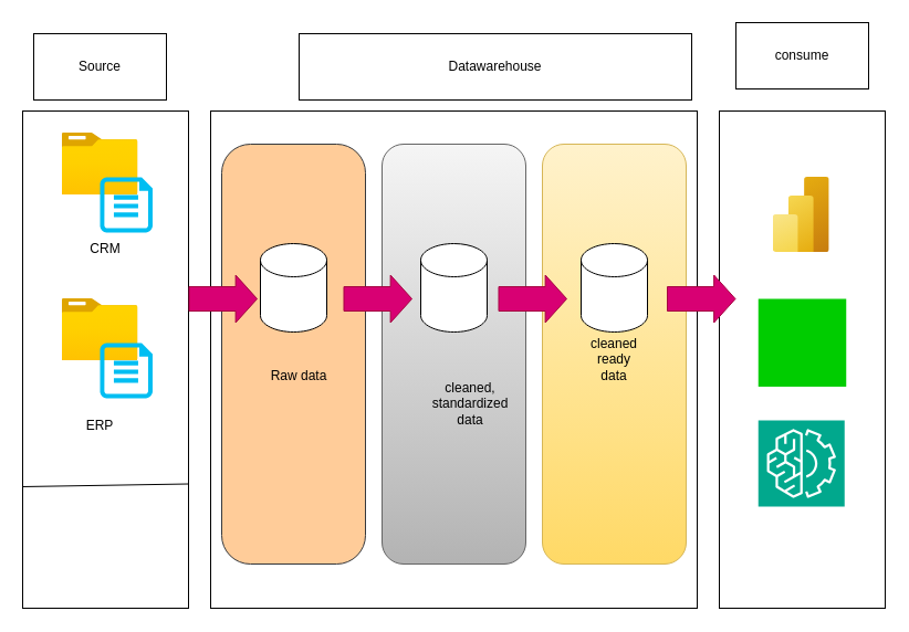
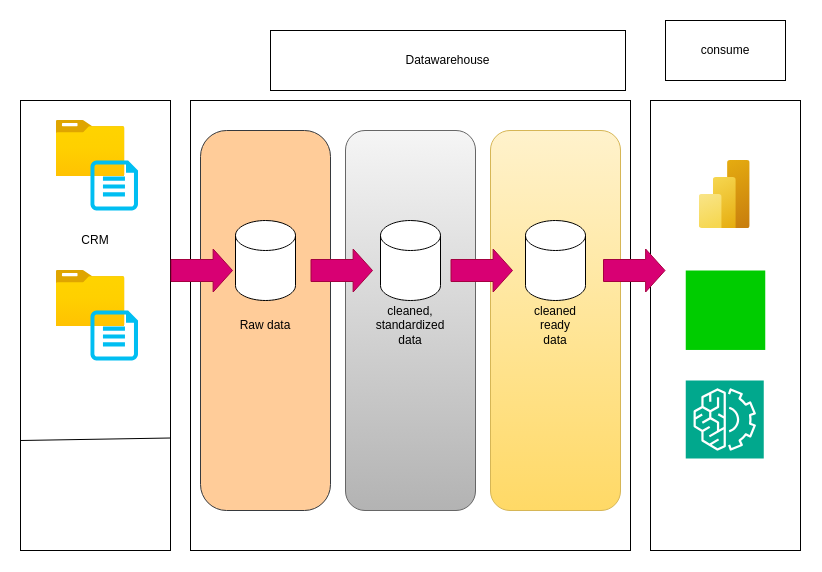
- <mxCell id="3" value="Source" style="rounded=0;whiteSpace=wrap;html=1;" vertex="1" parent="1"><mxGeometry x="30" y="30" width="120" height="60" as="geometry" /></mxCell>
- <mxCell id="12" value="CRM" style="text;strokeColor=none;align=center;fillColor=none;html=1;verticalAlign=middle;whiteSpace=wrap;rounded=0;" vertex="1" parent="1"><mxGeometry x="64.5" y="210" width="60" height="30" as="geometry" /></mxCell>
+ <mxCell id="12" value="CRM" style="text;strokeColor=none;align=center;fillColor=none;html=1;verticalAlign=middle;whiteSpace=wrap;rounded=0;" vertex="1" parent="1"><mxGeometry x="64.5" y="225" width="60" height="30" as="geometry" /></mxCell>
- <mxCell id="24" value="&lt;font style=&quot;color: rgb(0, 0, 0);&quot;&gt;Raw data&lt;/font&gt;" style="text;strokeColor=none;align=center;fillColor=none;html=1;verticalAlign=middle;whiteSpace=wrap;rounded=0;" vertex="1" parent="1"><mxGeometry x="240" y="325" width="60" height="30" as="geometry" /></mxCell>
+ <mxCell id="24" value="&lt;font style=&quot;color: rgb(0, 0, 0);&quot;&gt;Raw data&lt;/font&gt;" style="text;strokeColor=none;align=center;fillColor=none;html=1;verticalAlign=middle;whiteSpace=wrap;rounded=0;" vertex="1" parent="1"><mxGeometry x="235" y="310" width="60" height="30" as="geometry" /></mxCell>
- <mxCell id="25" value="&lt;font style=&quot;color: rgb(0, 0, 0);&quot;&gt;cleaned, standardized&lt;/font&gt;&lt;div&gt;&lt;font style=&quot;color: rgb(0, 0, 0);&quot;&gt;data&lt;/font&gt;&lt;/div&gt;" style="text;strokeColor=none;align=center;fillColor=none;html=1;verticalAlign=middle;whiteSpace=wrap;rounded=0;" vertex="1" parent="1"><mxGeometry x="395" y="350" width="60" height="30" as="geometry" /></mxCell>
+ <mxCell id="25" value="&lt;font style=&quot;color: rgb(0, 0, 0);&quot;&gt;cleaned, standardized&lt;/font&gt;&lt;div&gt;&lt;font style=&quot;color: rgb(0, 0, 0);&quot;&gt;data&lt;/font&gt;&lt;/div&gt;" style="text;strokeColor=none;align=center;fillColor=none;html=1;verticalAlign=middle;whiteSpace=wrap;rounded=0;" vertex="1" parent="1"><mxGeometry x="380" y="310" width="60" height="30" as="geometry" /></mxCell>
- <mxCell id="13" value="ERP" style="text;strokeColor=none;align=center;fillColor=none;html=1;verticalAlign=middle;whiteSpace=wrap;rounded=0;" vertex="1" parent="1"><mxGeometry x="60" y="370" width="60" height="30" as="geometry" /></mxCell>
